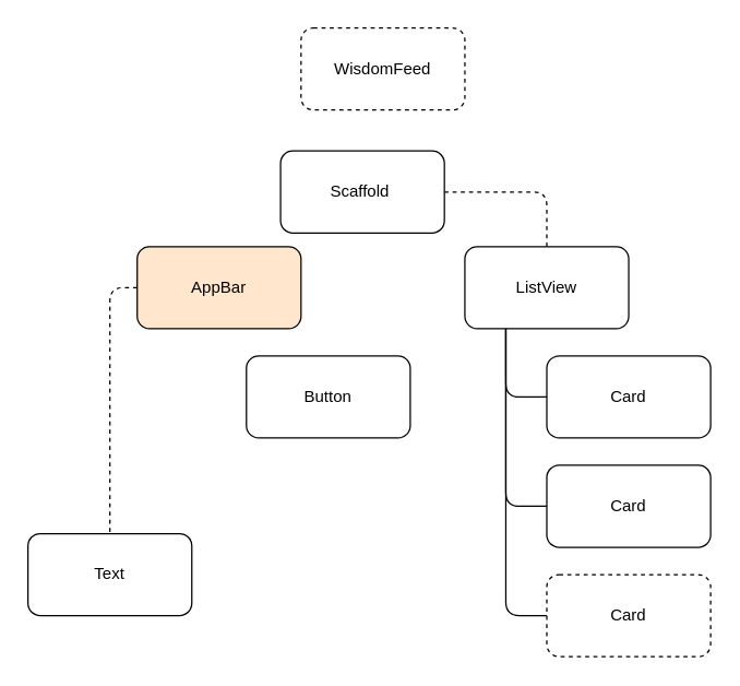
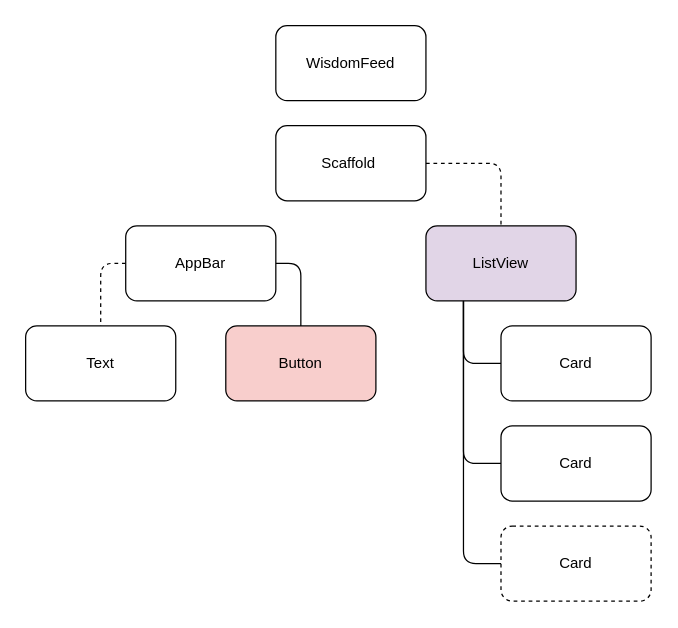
- <mxCell id="2" value="WisdomFeed" style="rounded=1;whiteSpace=wrap;html=1;dashed=1;" vertex="1" parent="1"><mxGeometry x="220" y="20" width="120" height="60" as="geometry" /></mxCell>
+ <mxCell id="2" value="WisdomFeed" style="rounded=1;whiteSpace=wrap;html=1;" vertex="1" parent="1"><mxGeometry x="220" y="20" width="120" height="60" as="geometry" /></mxCell>
- <mxCell id="4" value="Scaffold&amp;nbsp;" style="rounded=1;whiteSpace=wrap;html=1;" vertex="1" parent="1"><mxGeometry x="205" y="110" width="120" height="60" as="geometry" /></mxCell>
+ <mxCell id="4" value="Scaffold&amp;nbsp;" style="rounded=1;whiteSpace=wrap;html=1;" vertex="1" parent="1"><mxGeometry x="220" y="100" width="120" height="60" as="geometry" /></mxCell>
- <mxCell id="7" value="AppBar" style="rounded=1;whiteSpace=wrap;html=1;fillColor=#ffe6cc;" vertex="1" parent="1"><mxGeometry x="100" y="180" width="120" height="60" as="geometry" /></mxCell>
+ <mxCell id="7" value="AppBar" style="rounded=1;whiteSpace=wrap;html=1;" vertex="1" parent="1"><mxGeometry x="100" y="180" width="120" height="60" as="geometry" /></mxCell>
- <mxCell id="13" value="ListView" style="rounded=1;whiteSpace=wrap;html=1;" vertex="1" parent="1"><mxGeometry x="340" y="180" width="120" height="60" as="geometry" /></mxCell>
+ <mxCell id="13" value="ListView" style="rounded=1;whiteSpace=wrap;html=1;fillColor=#e1d5e7;" vertex="1" parent="1"><mxGeometry x="340" y="180" width="120" height="60" as="geometry" /></mxCell>
+ <mxCell id="6" style="edgeStyle=orthogonalEdgeStyle;rounded=1;orthogonalLoop=1;jettySize=auto;html=1;exitX=1;exitY=0.5;exitDx=0;exitDy=0;endArrow=none;endFill=0;" edge="1" parent="1" source="7" target="9"><mxGeometry relative="1" as="geometry" /></mxCell>
- <mxCell id="9" value="Button" style="rounded=1;whiteSpace=wrap;html=1;" vertex="1" parent="1"><mxGeometry x="180" y="260" width="120" height="60" as="geometry" /></mxCell>
+ <mxCell id="9" value="Button" style="rounded=1;whiteSpace=wrap;html=1;fillColor=#f8cecc;" vertex="1" parent="1"><mxGeometry x="180" y="260" width="120" height="60" as="geometry" /></mxCell>
- <mxCell id="8" value="Text" style="rounded=1;whiteSpace=wrap;html=1;" vertex="1" parent="1"><mxGeometry x="20" y="390" width="120" height="60" as="geometry" /></mxCell>
+ <mxCell id="8" value="Text" style="rounded=1;whiteSpace=wrap;html=1;" vertex="1" parent="1"><mxGeometry x="20" y="260" width="120" height="60" as="geometry" /></mxCell>
